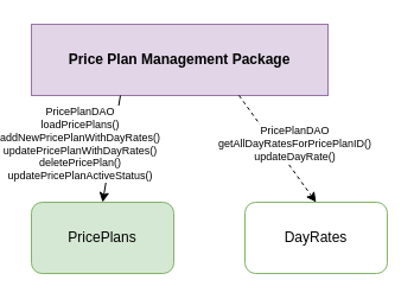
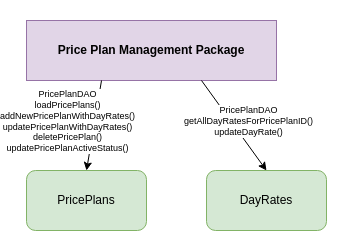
- <mxCell id="7" value="" style="endArrow=classic;html=1;rounded=1;exitX=0.7;exitY=1;exitDx=0;exitDy=0;entryX=0.5;entryY=0;entryDx=0;entryDy=0;dashed=1;" edge="1" parent="1" source="2" target="4"><mxGeometry width="50" height="50" relative="1" as="geometry"><mxPoint x="220" y="270" as="sourcePoint" /><mxPoint x="270" y="220" as="targetPoint" /></mxGeometry></mxCell>
+ <mxCell id="7" value="" style="endArrow=classic;html=1;rounded=1;exitX=0.7;exitY=1;exitDx=0;exitDy=0;entryX=0.5;entryY=0;entryDx=0;entryDy=0;" edge="1" parent="1" source="2" target="4"><mxGeometry width="50" height="50" relative="1" as="geometry"><mxPoint x="220" y="270" as="sourcePoint" /><mxPoint x="270" y="220" as="targetPoint" /></mxGeometry></mxCell>
- <mxCell id="4" value="DayRates" style="rounded=1;whiteSpace=wrap;html=1;fillColor=#ffffff;strokeColor=#82B366;fontColor=#000000;" vertex="1" parent="1"><mxGeometry x="200" y="170" width="120" height="60" as="geometry" /></mxCell>
+ <mxCell id="4" value="DayRates" style="rounded=1;whiteSpace=wrap;html=1;fillColor=#D5E8D4;strokeColor=#82B366;fontColor=#000000;" vertex="1" parent="1"><mxGeometry x="200" y="170" width="120" height="60" as="geometry" /></mxCell>
